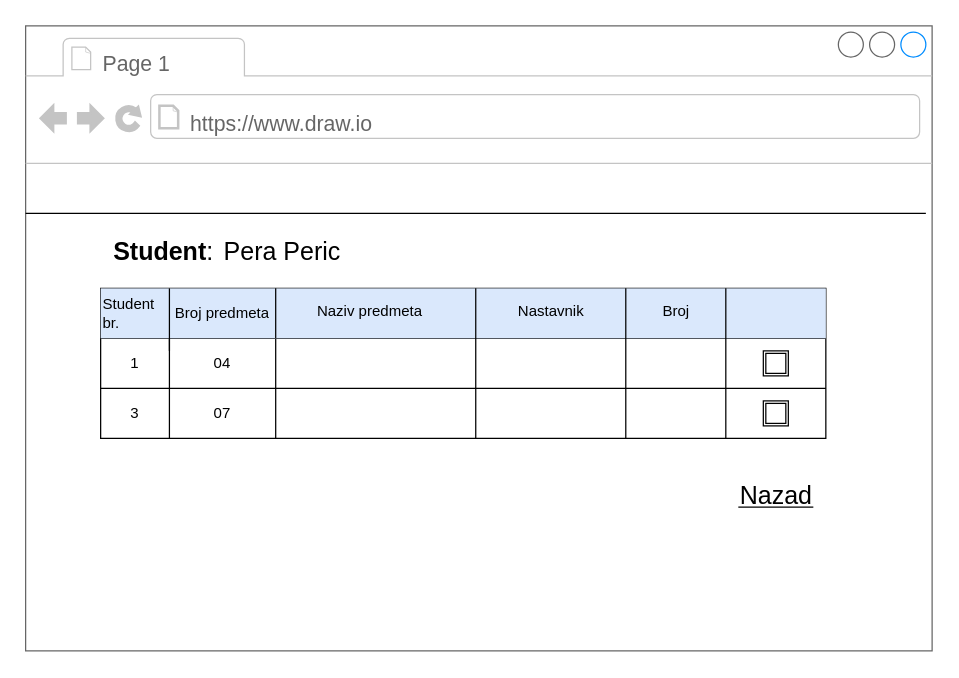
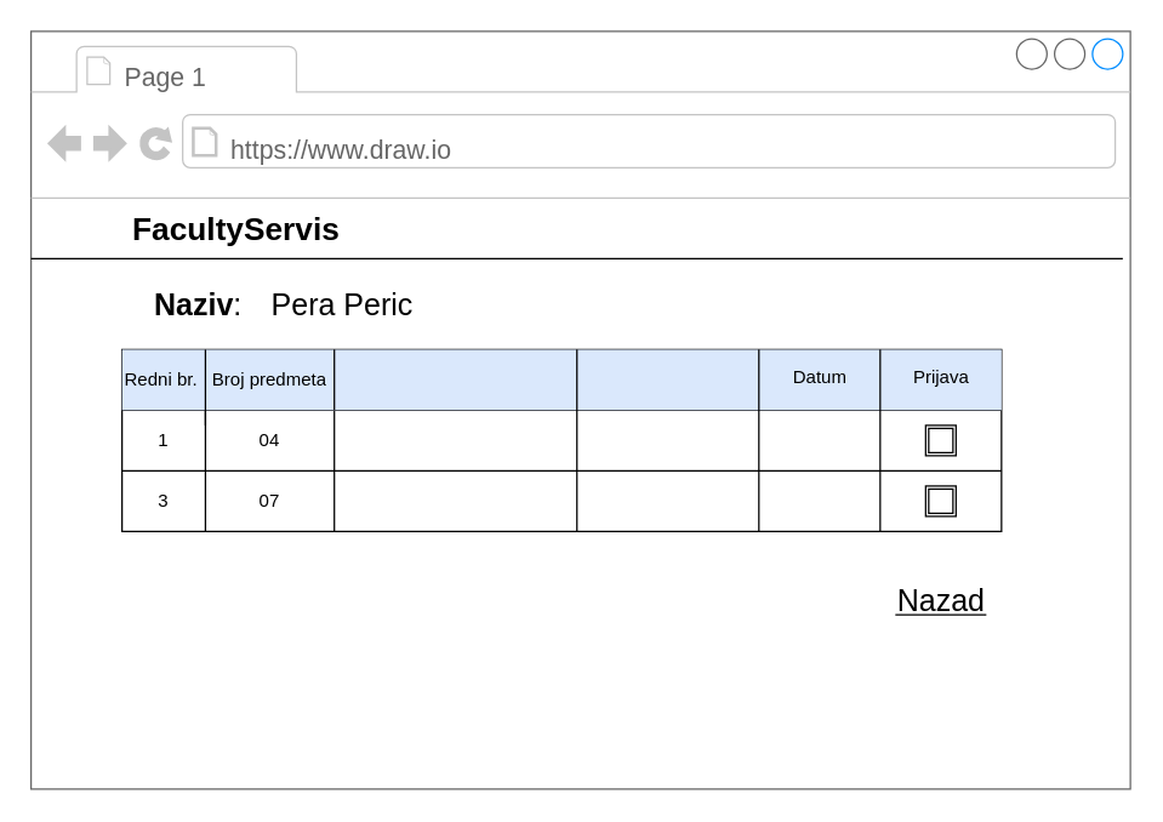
+ <mxCell id="21" value="&lt;font style=&quot;font-size: 21px&quot;&gt;&lt;b&gt;FacultyServis&lt;/b&gt;&lt;/font&gt;" style="text;html=1;align=center;verticalAlign=middle;resizable=0;points=[];autosize=1;fontSize=20;" parent="2" vertex="1"><mxGeometry x="60" y="115" width="150" height="30" as="geometry" /></mxCell>
- <mxCell id="18" value="&lt;font style=&quot;font-size: 20px&quot;&gt;&lt;b&gt;Student&lt;/b&gt;:&lt;/font&gt;" style="text;html=1;align=center;verticalAlign=middle;resizable=0;points=[];autosize=1;" parent="2" vertex="1"><mxGeometry x="60" y="170" width="100" height="20" as="geometry" /></mxCell>
+ <mxCell id="18" value="&lt;font style=&quot;font-size: 20px&quot;&gt;&lt;b&gt;Naziv&lt;/b&gt;:&lt;/font&gt;" style="text;html=1;align=center;verticalAlign=middle;resizable=0;points=[];autosize=1;" parent="2" vertex="1"><mxGeometry x="60" y="170" width="100" height="20" as="geometry" /></mxCell>
- <mxCell id="24" value="&lt;font style=&quot;font-size: 12px&quot;&gt;Naziv predmeta&lt;/font&gt;" style="text;html=1;align=center;verticalAlign=middle;resizable=0;points=[];autosize=1;fontSize=20;" parent="2" vertex="1"><mxGeometry x="225" y="210" width="100" height="30" as="geometry" /></mxCell>
- <mxCell id="26" value="&lt;font style=&quot;font-size: 12px&quot;&gt;Nastavnik&lt;/font&gt;" style="text;html=1;align=center;verticalAlign=middle;resizable=0;points=[];autosize=1;fontSize=20;" parent="2" vertex="1"><mxGeometry x="385" y="210" width="70" height="30" as="geometry" /></mxCell>
- <mxCell id="28" value="&lt;font style=&quot;font-size: 12px&quot;&gt;Broj&lt;/font&gt;" style="text;html=1;align=center;verticalAlign=middle;resizable=0;points=[];autosize=1;fontSize=20;" parent="2" vertex="1"><mxGeometry x="495" y="210" width="50" height="30" as="geometry" /></mxCell>
+ <mxCell id="28" value="&lt;font style=&quot;font-size: 12px&quot;&gt;Datum&lt;/font&gt;" style="text;html=1;align=center;verticalAlign=middle;resizable=0;points=[];autosize=1;fontSize=20;" parent="2" vertex="1"><mxGeometry x="495" y="210" width="50" height="30" as="geometry" /></mxCell>
+ <mxCell id="30" value="&lt;font style=&quot;font-size: 12px&quot;&gt;Prijava&lt;/font&gt;" style="text;html=1;align=center;verticalAlign=middle;resizable=0;points=[];autosize=1;fontSize=20;" parent="2" vertex="1"><mxGeometry x="575" y="210" width="50" height="30" as="geometry" /></mxCell>
- <mxCell id="7" value="Student br." style="shape=partialRectangle;html=1;whiteSpace=wrap;connectable=0;fillColor=none;top=0;left=0;bottom=0;right=0;overflow=hidden;align=left;" parent="6" vertex="1"><mxGeometry width="55" height="40" as="geometry" /></mxCell>
+ <mxCell id="7" value="Redni br." style="shape=partialRectangle;html=1;whiteSpace=wrap;connectable=0;fillColor=none;top=0;left=0;bottom=0;right=0;overflow=hidden;align=left;" parent="6" vertex="1"><mxGeometry width="55" height="40" as="geometry" /></mxCell>
